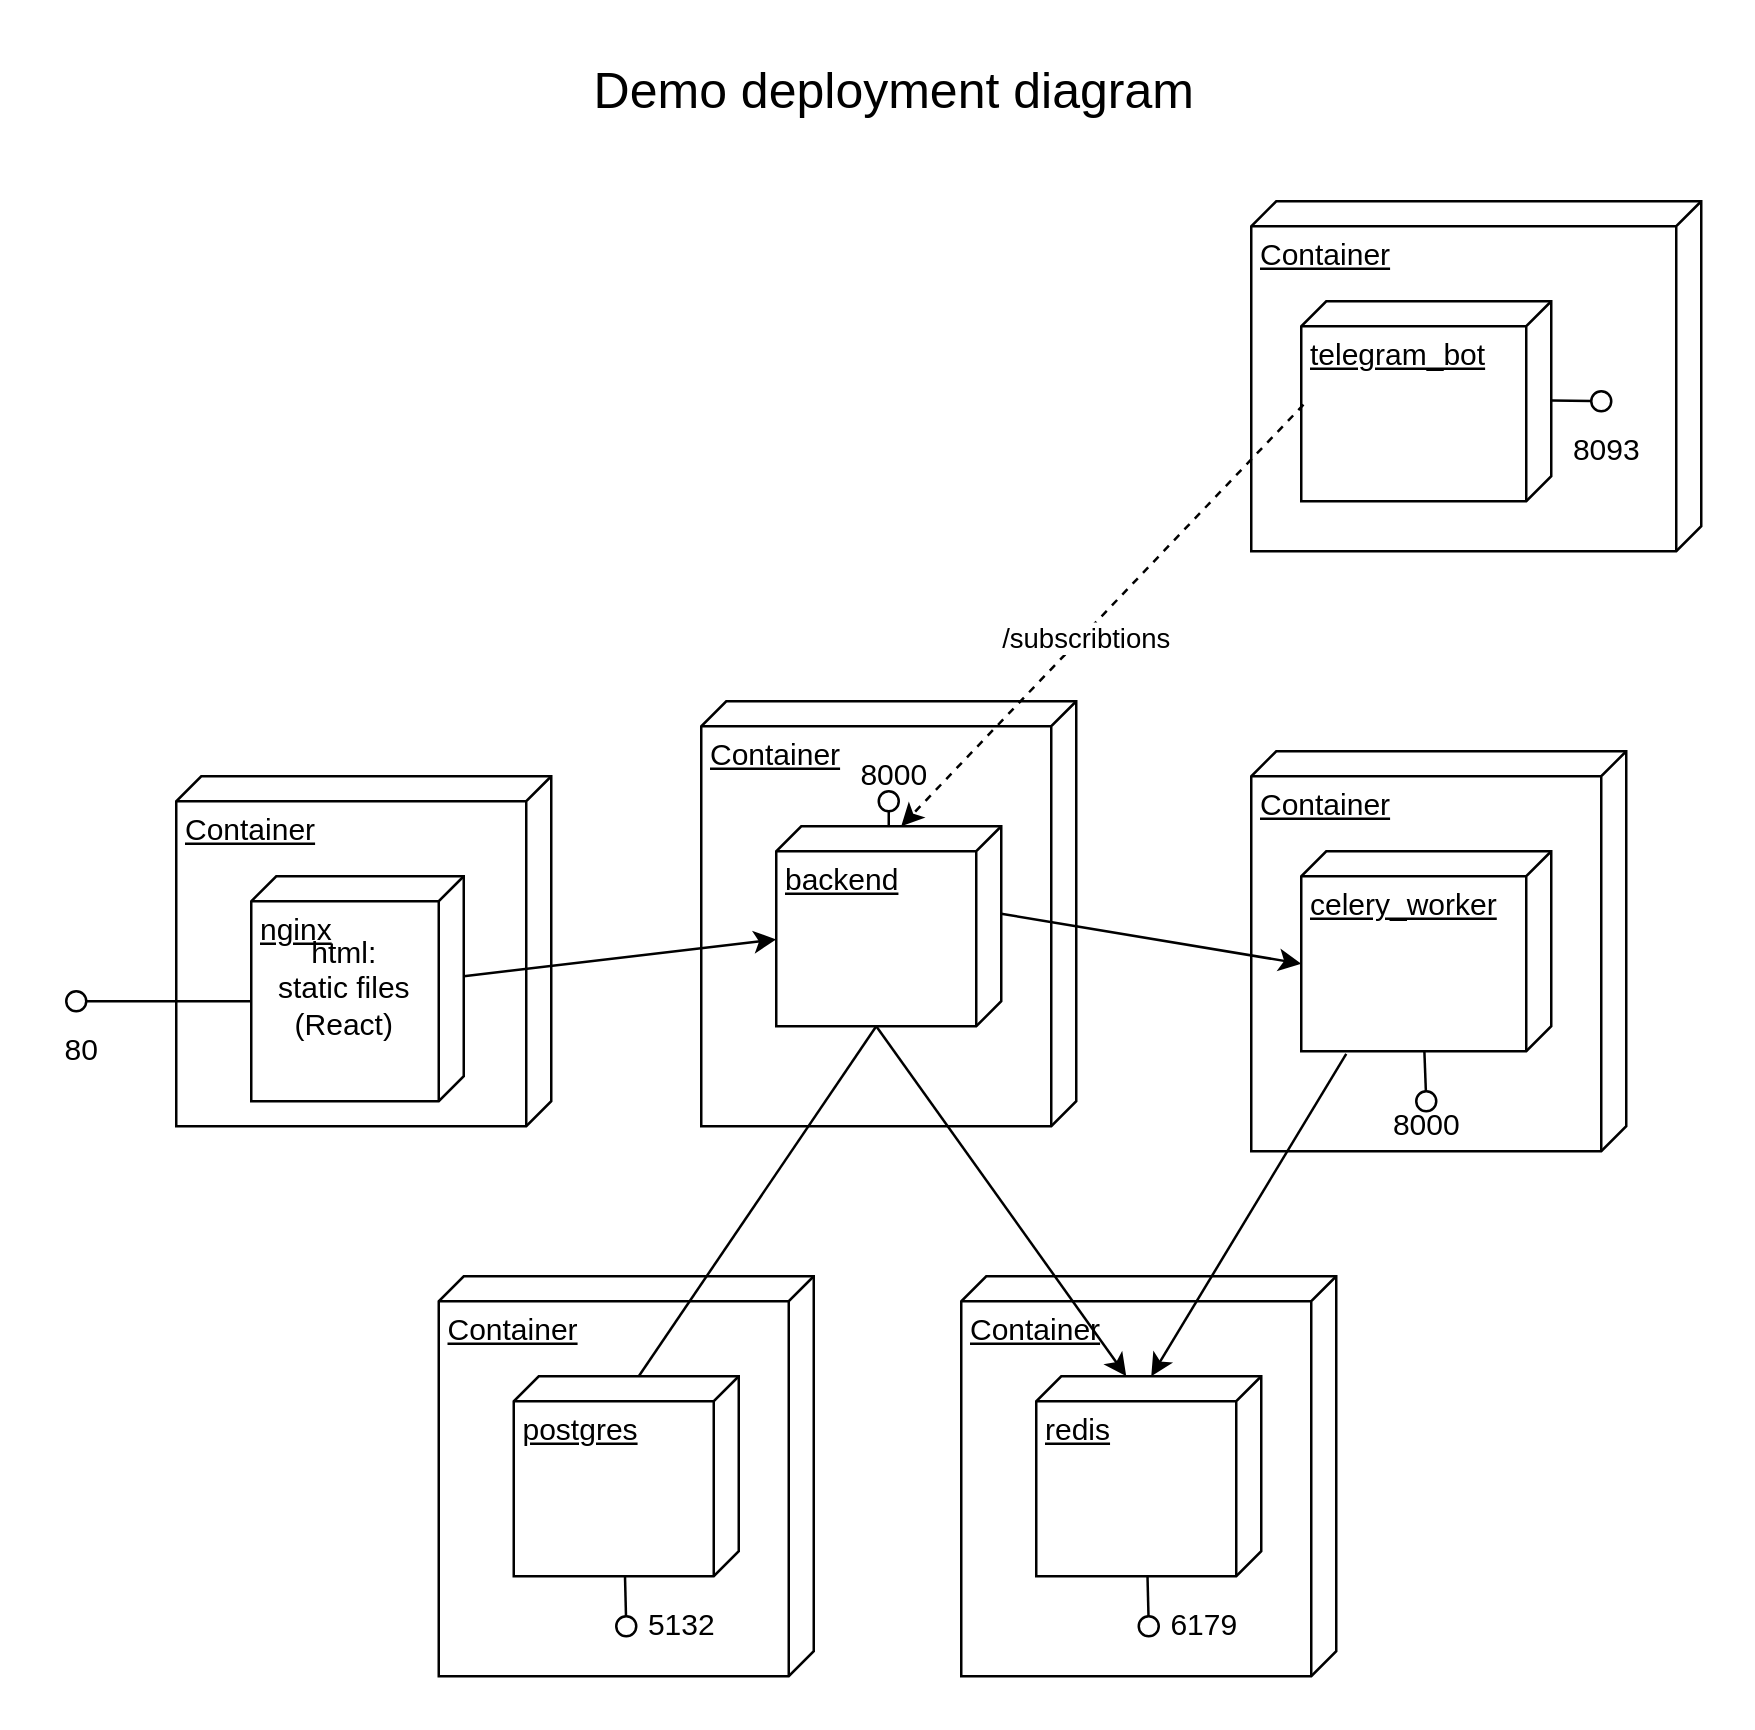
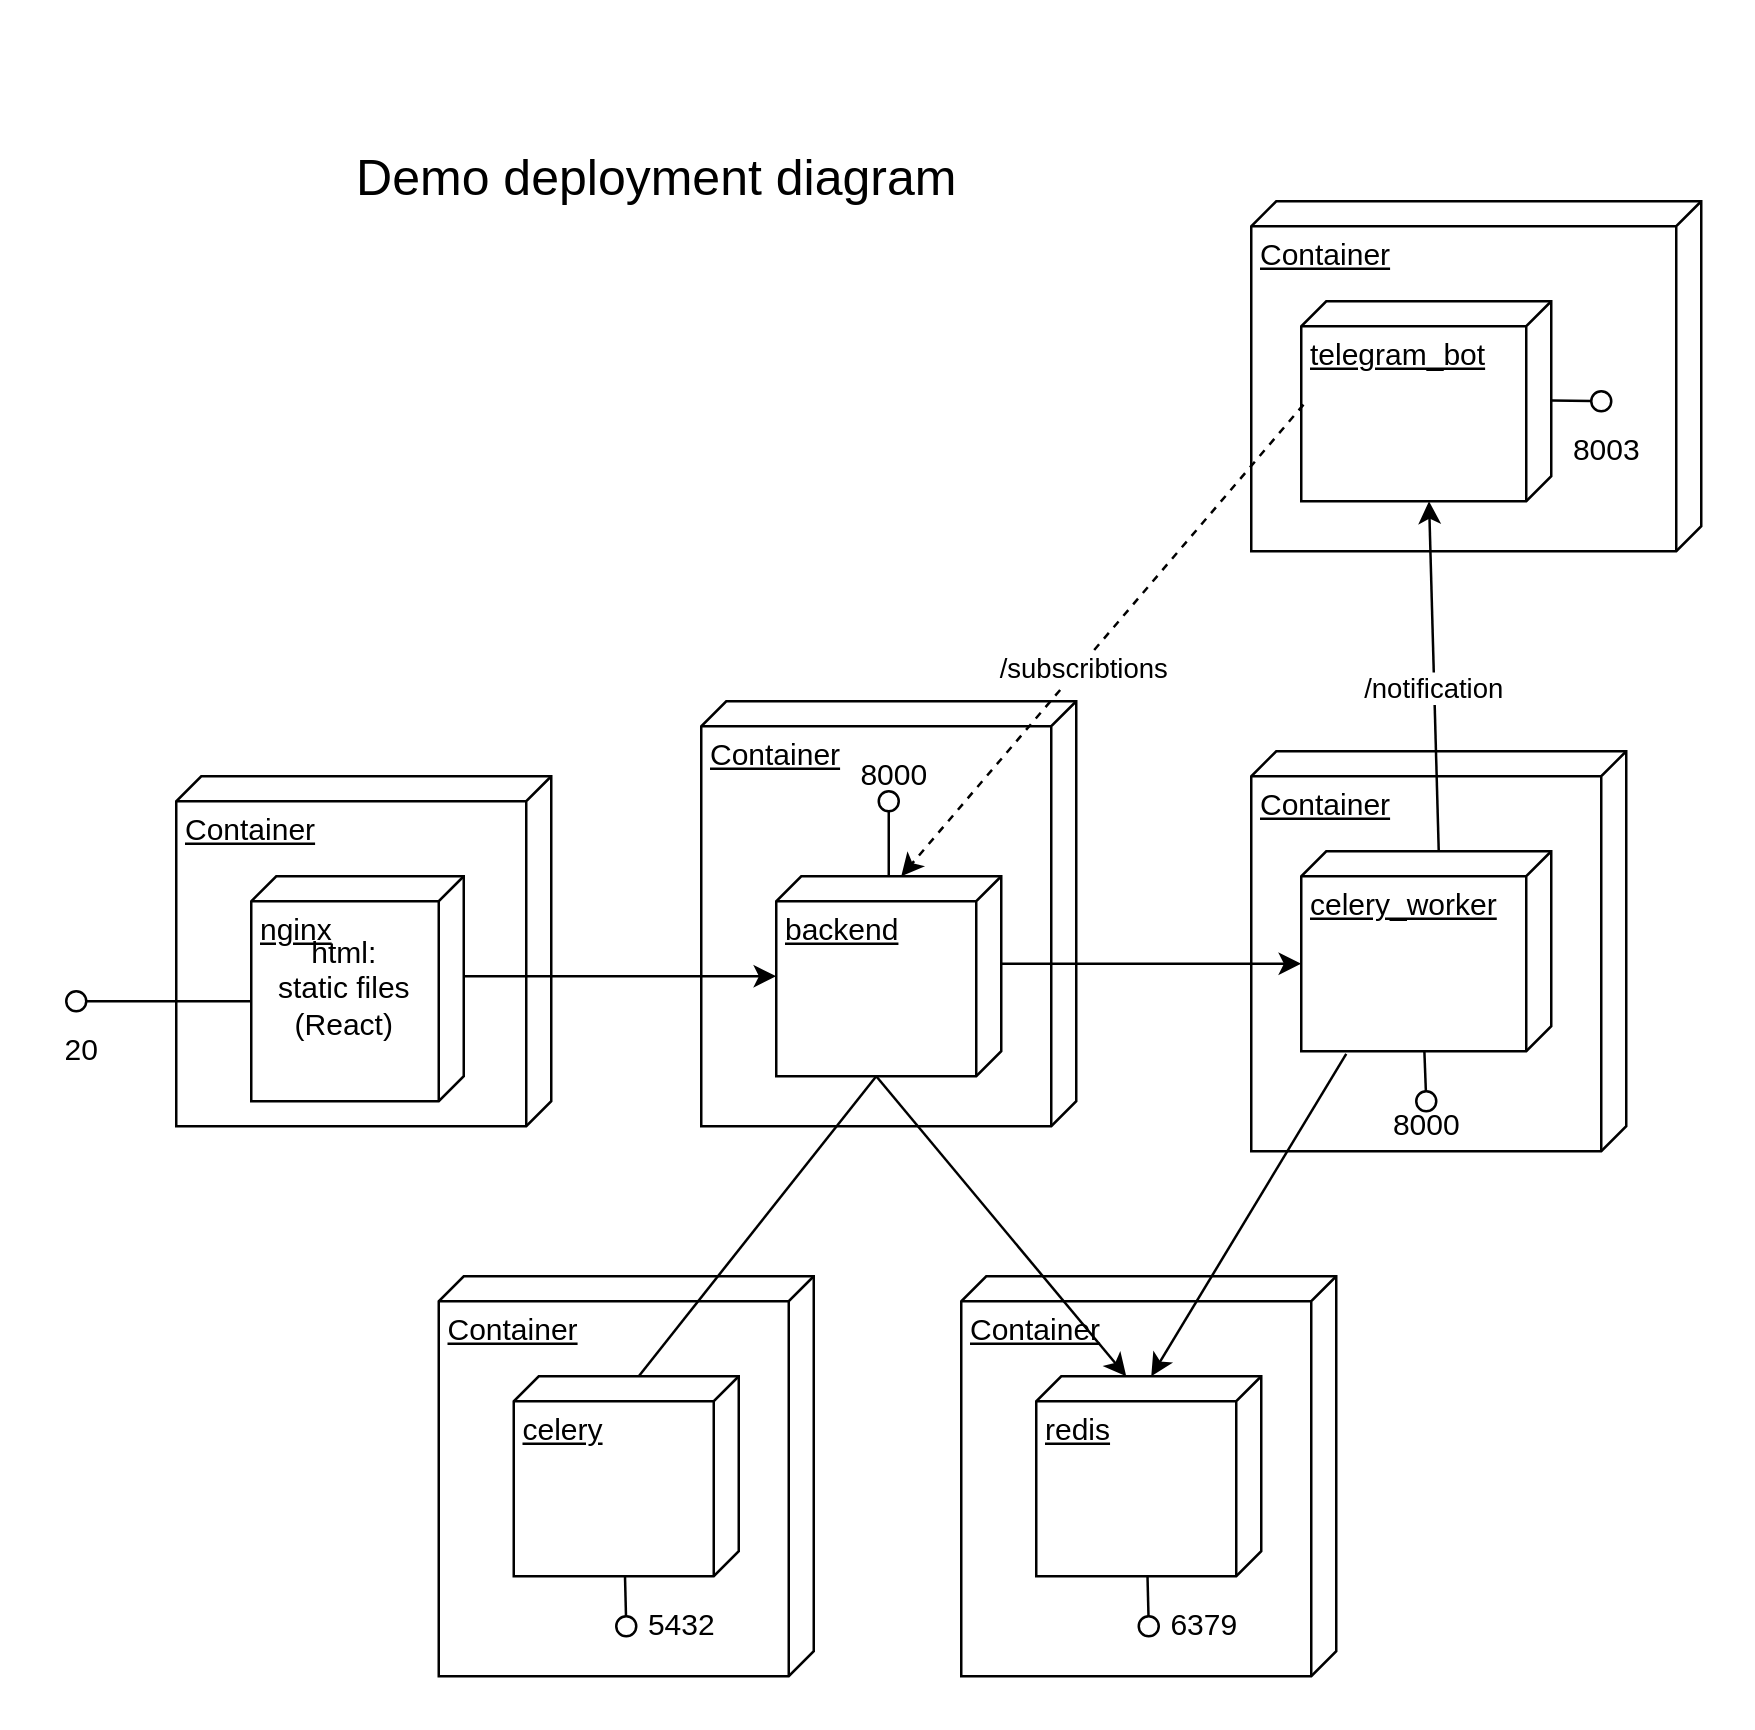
- <mxCell id="35" value="&lt;font style=&quot;font-size: 20px;&quot;&gt;Demo deployment diagram&lt;/font&gt;" style="text;html=1;strokeColor=none;fillColor=none;align=center;verticalAlign=middle;whiteSpace=wrap;rounded=0;" parent="1" vertex="1"><mxGeometry x="225" y="20" width="265" height="30" as="geometry" /></mxCell>
+ <mxCell id="35" value="&lt;font style=&quot;font-size: 20px;&quot;&gt;Demo deployment diagram&lt;/font&gt;" style="text;html=1;strokeColor=none;fillColor=none;align=center;verticalAlign=middle;whiteSpace=wrap;rounded=0;" parent="1" vertex="1"><mxGeometry x="130" y="55" width="265" height="30" as="geometry" /></mxCell>
- <mxCell id="33" value="8093" style="text;html=1;strokeColor=none;fillColor=none;align=center;verticalAlign=middle;whiteSpace=wrap;rounded=0;" parent="1" vertex="1"><mxGeometry x="630" y="170" width="25" height="20" as="geometry" /></mxCell>
+ <mxCell id="33" value="8003" style="text;html=1;strokeColor=none;fillColor=none;align=center;verticalAlign=middle;whiteSpace=wrap;rounded=0;" parent="1" vertex="1"><mxGeometry x="630" y="170" width="25" height="20" as="geometry" /></mxCell>
+ <mxCell id="15" style="edgeStyle=none;rounded=0;orthogonalLoop=1;jettySize=auto;html=1;exitX=0;exitY=0;exitDx=0;exitDy=45;exitPerimeter=0;" parent="1" source="12" target="14" edge="1"><mxGeometry relative="1" as="geometry"><mxPoint x="610" y="320" as="sourcePoint" /><mxPoint x="530" y="270" as="targetPoint" /></mxGeometry></mxCell>
+ <mxCell id="16" value="/notification" style="edgeLabel;html=1;align=center;verticalAlign=middle;resizable=0;points=[];" parent="15" vertex="1" connectable="0"><mxGeometry x="-0.06" y="1" relative="1" as="geometry"><mxPoint as="offset" /></mxGeometry></mxCell>
- <mxCell id="10" value="backend" style="verticalAlign=top;align=left;spacingTop=8;spacingLeft=2;spacingRight=12;shape=cube;size=10;direction=south;fontStyle=4;html=1;" parent="1" vertex="1"><mxGeometry x="310" y="330" width="90" height="80" as="geometry" /></mxCell>
+ <mxCell id="10" value="backend" style="verticalAlign=top;align=left;spacingTop=8;spacingLeft=2;spacingRight=12;shape=cube;size=10;direction=south;fontStyle=4;html=1;" parent="1" vertex="1"><mxGeometry x="310" y="350" width="90" height="80" as="geometry" /></mxCell>
- <mxCell id="29" value="80" style="text;html=1;strokeColor=none;fillColor=none;align=center;verticalAlign=middle;whiteSpace=wrap;rounded=0;" parent="1" vertex="1"><mxGeometry x="20" y="410" width="25" height="20" as="geometry" /></mxCell>
+ <mxCell id="29" value="20" style="text;html=1;strokeColor=none;fillColor=none;align=center;verticalAlign=middle;whiteSpace=wrap;rounded=0;" parent="1" vertex="1"><mxGeometry x="20" y="410" width="25" height="20" as="geometry" /></mxCell>
- <mxCell id="5" value="postgres" style="verticalAlign=top;align=left;spacingTop=8;spacingLeft=2;spacingRight=12;shape=cube;size=10;direction=south;fontStyle=4;html=1;" parent="1" vertex="1"><mxGeometry x="205" y="550" width="90" height="80" as="geometry" /></mxCell>
+ <mxCell id="5" value="celery" style="verticalAlign=top;align=left;spacingTop=8;spacingLeft=2;spacingRight=12;shape=cube;size=10;direction=south;fontStyle=4;html=1;" parent="1" vertex="1"><mxGeometry x="205" y="550" width="90" height="80" as="geometry" /></mxCell>
- <mxCell id="31" value="5132" style="text;html=1;strokeColor=none;fillColor=none;align=center;verticalAlign=middle;whiteSpace=wrap;rounded=0;" parent="1" vertex="1"><mxGeometry x="260" y="640" width="25" height="20" as="geometry" /></mxCell>
+ <mxCell id="31" value="5432" style="text;html=1;strokeColor=none;fillColor=none;align=center;verticalAlign=middle;whiteSpace=wrap;rounded=0;" parent="1" vertex="1"><mxGeometry x="260" y="640" width="25" height="20" as="geometry" /></mxCell>
- <mxCell id="30" value="6179" style="text;html=1;strokeColor=none;fillColor=none;align=center;verticalAlign=middle;whiteSpace=wrap;rounded=0;" parent="1" vertex="1"><mxGeometry x="469" y="640" width="25" height="20" as="geometry" /></mxCell>
+ <mxCell id="30" value="6379" style="text;html=1;strokeColor=none;fillColor=none;align=center;verticalAlign=middle;whiteSpace=wrap;rounded=0;" parent="1" vertex="1"><mxGeometry x="469" y="640" width="25" height="20" as="geometry" /></mxCell>
